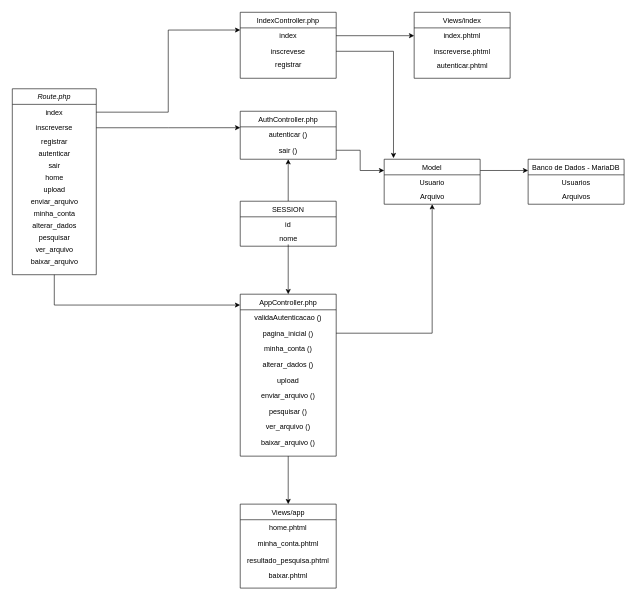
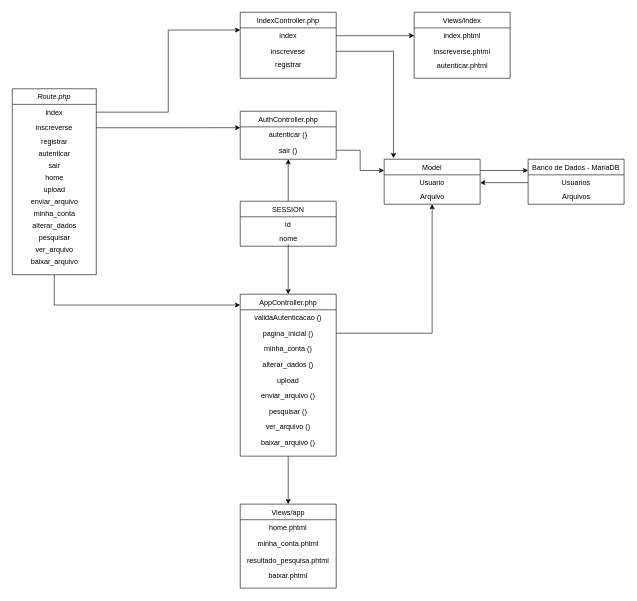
+ <mxCell id="59" style="edgeStyle=orthogonalEdgeStyle;rounded=0;orthogonalLoop=1;jettySize=auto;html=1;exitX=0;exitY=0.5;exitDx=0;exitDy=0;entryX=1;entryY=0.5;entryDx=0;entryDy=0;" parent="1" source="49" target="23" edge="1"><mxGeometry relative="1" as="geometry" /></mxCell>
